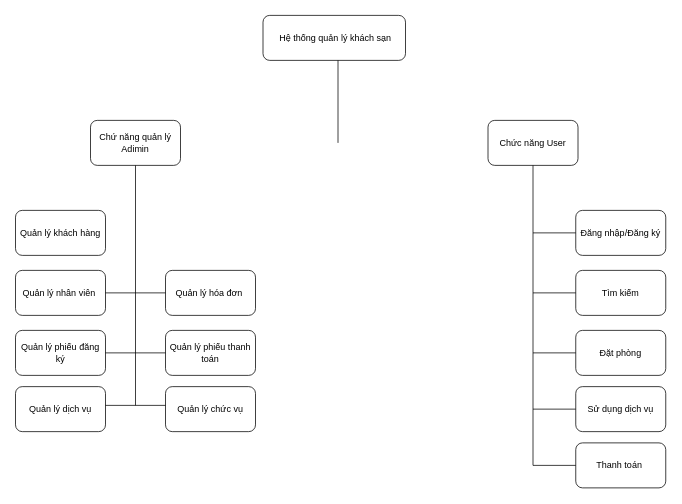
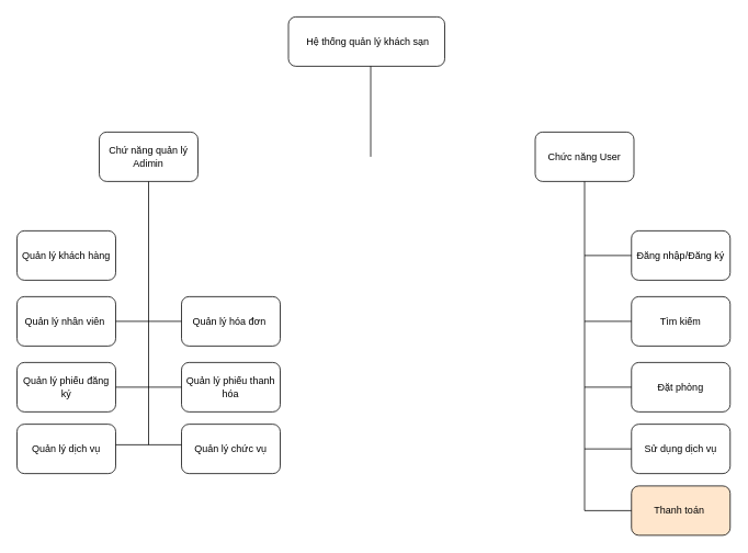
- <mxCell id="9" value="Quản lý phiếu thanh toán" style="rounded=1;whiteSpace=wrap;html=1;" vertex="1" parent="1"><mxGeometry x="220" y="440" width="120" height="60" as="geometry" /></mxCell>
+ <mxCell id="9" value="Quản lý phiếu thanh hóa" style="rounded=1;whiteSpace=wrap;html=1;" vertex="1" parent="1"><mxGeometry x="220" y="440" width="120" height="60" as="geometry" /></mxCell>
- <mxCell id="14" value="Thanh toán&amp;nbsp;" style="rounded=1;whiteSpace=wrap;html=1;" vertex="1" parent="1"><mxGeometry x="767" y="590" width="120" height="60" as="geometry" /></mxCell>
+ <mxCell id="14" value="Thanh toán&amp;nbsp;" style="rounded=1;whiteSpace=wrap;html=1;fillColor=#ffe6cc;" vertex="1" parent="1"><mxGeometry x="767" y="590" width="120" height="60" as="geometry" /></mxCell>
